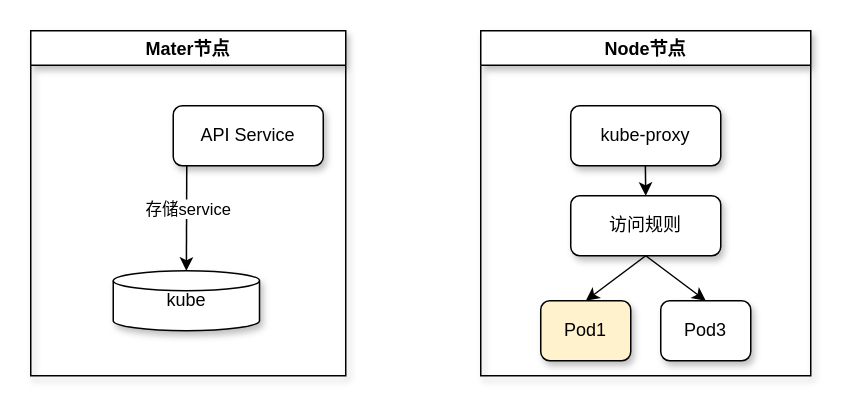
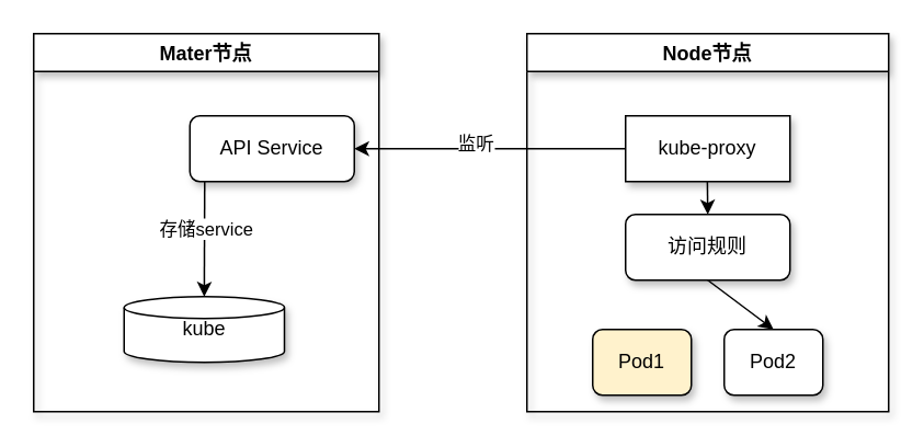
+ <mxCell id="15" value="" style="endArrow=classic;html=1;rounded=0;entryX=1;entryY=0.5;entryDx=0;entryDy=0;exitX=0;exitY=0.5;exitDx=0;exitDy=0;" edge="1" parent="1" source="8" target="3"><mxGeometry width="50" height="50" relative="1" as="geometry"><mxPoint x="250" y="160" as="sourcePoint" /><mxPoint x="300" y="110" as="targetPoint" /></mxGeometry></mxCell>
+ <mxCell id="16" value="监听" style="edgeLabel;html=1;align=center;verticalAlign=middle;resizable=0;points=[];" vertex="1" connectable="0" parent="15"><mxGeometry x="0.112" y="-4" relative="1" as="geometry"><mxPoint as="offset" /></mxGeometry></mxCell>
- <mxCell id="8" value="kube-proxy" style="rounded=1;whiteSpace=wrap;html=1;shadow=1;sketch=0;" vertex="1" parent="7"><mxGeometry x="60" y="50" width="100" height="40" as="geometry" /></mxCell>
+ <mxCell id="8" value="kube-proxy" style="whiteSpace=wrap;html=1;shadow=1;sketch=0;rounded=0;" vertex="1" parent="7"><mxGeometry x="60" y="50" width="100" height="40" as="geometry" /></mxCell>
- <mxCell id="13" value="" style="endArrow=classic;html=1;rounded=0;entryX=0.5;entryY=0;entryDx=0;entryDy=0;exitX=0.5;exitY=1;exitDx=0;exitDy=0;" edge="1" parent="7" source="9" target="10"><mxGeometry width="50" height="50" relative="1" as="geometry"><mxPoint x="119.75" y="100" as="sourcePoint" /><mxPoint x="120" y="120" as="targetPoint" /></mxGeometry></mxCell>
- <mxCell id="11" value="Pod3" style="rounded=1;whiteSpace=wrap;html=1;shadow=1;sketch=0;" vertex="1" parent="7"><mxGeometry x="120" y="180" width="60" height="40" as="geometry" /></mxCell>
+ <mxCell id="11" value="Pod2" style="rounded=1;whiteSpace=wrap;html=1;shadow=1;sketch=0;" vertex="1" parent="7"><mxGeometry x="120" y="180" width="60" height="40" as="geometry" /></mxCell>
